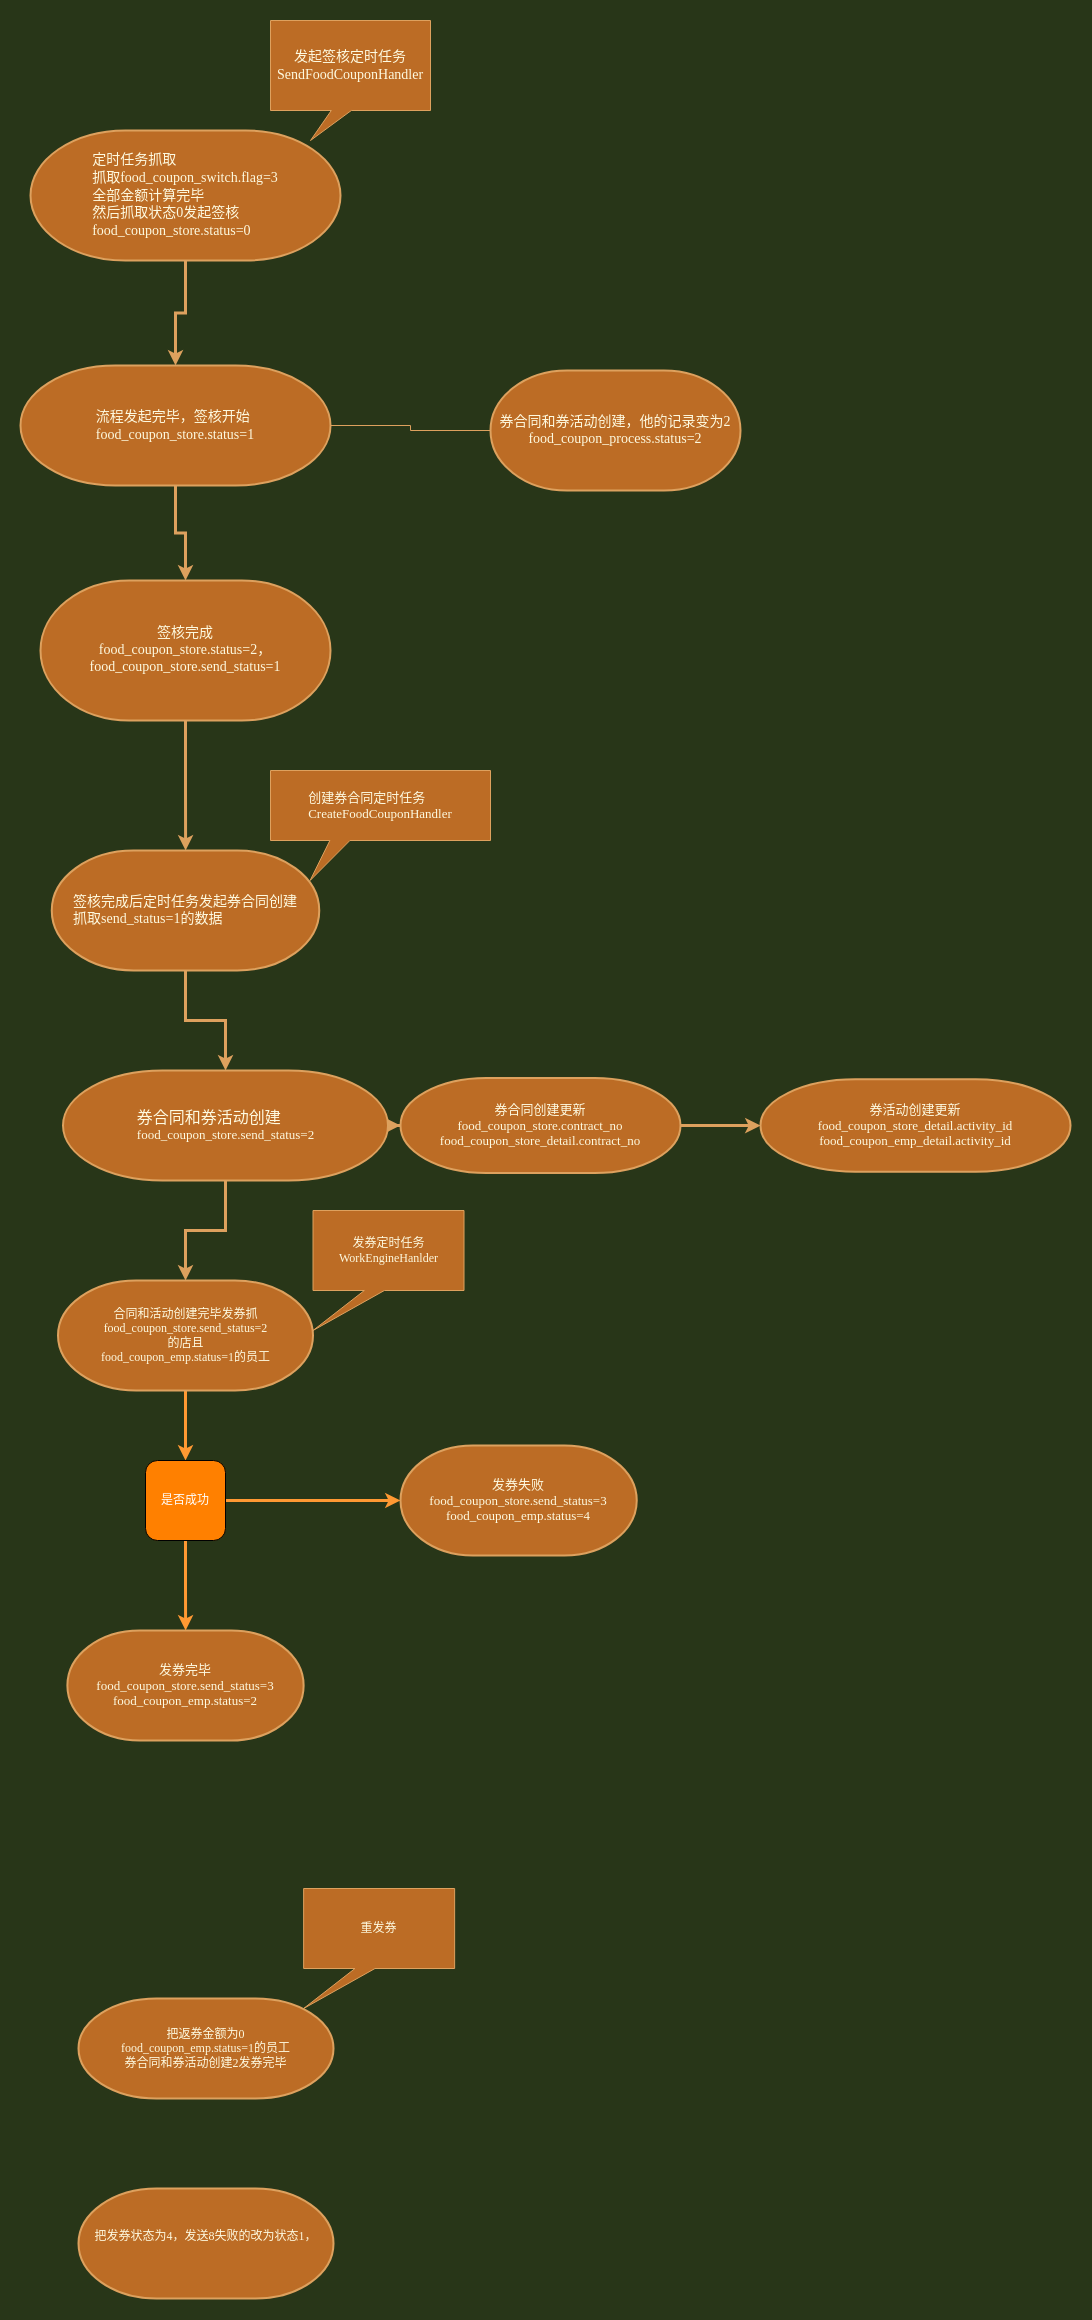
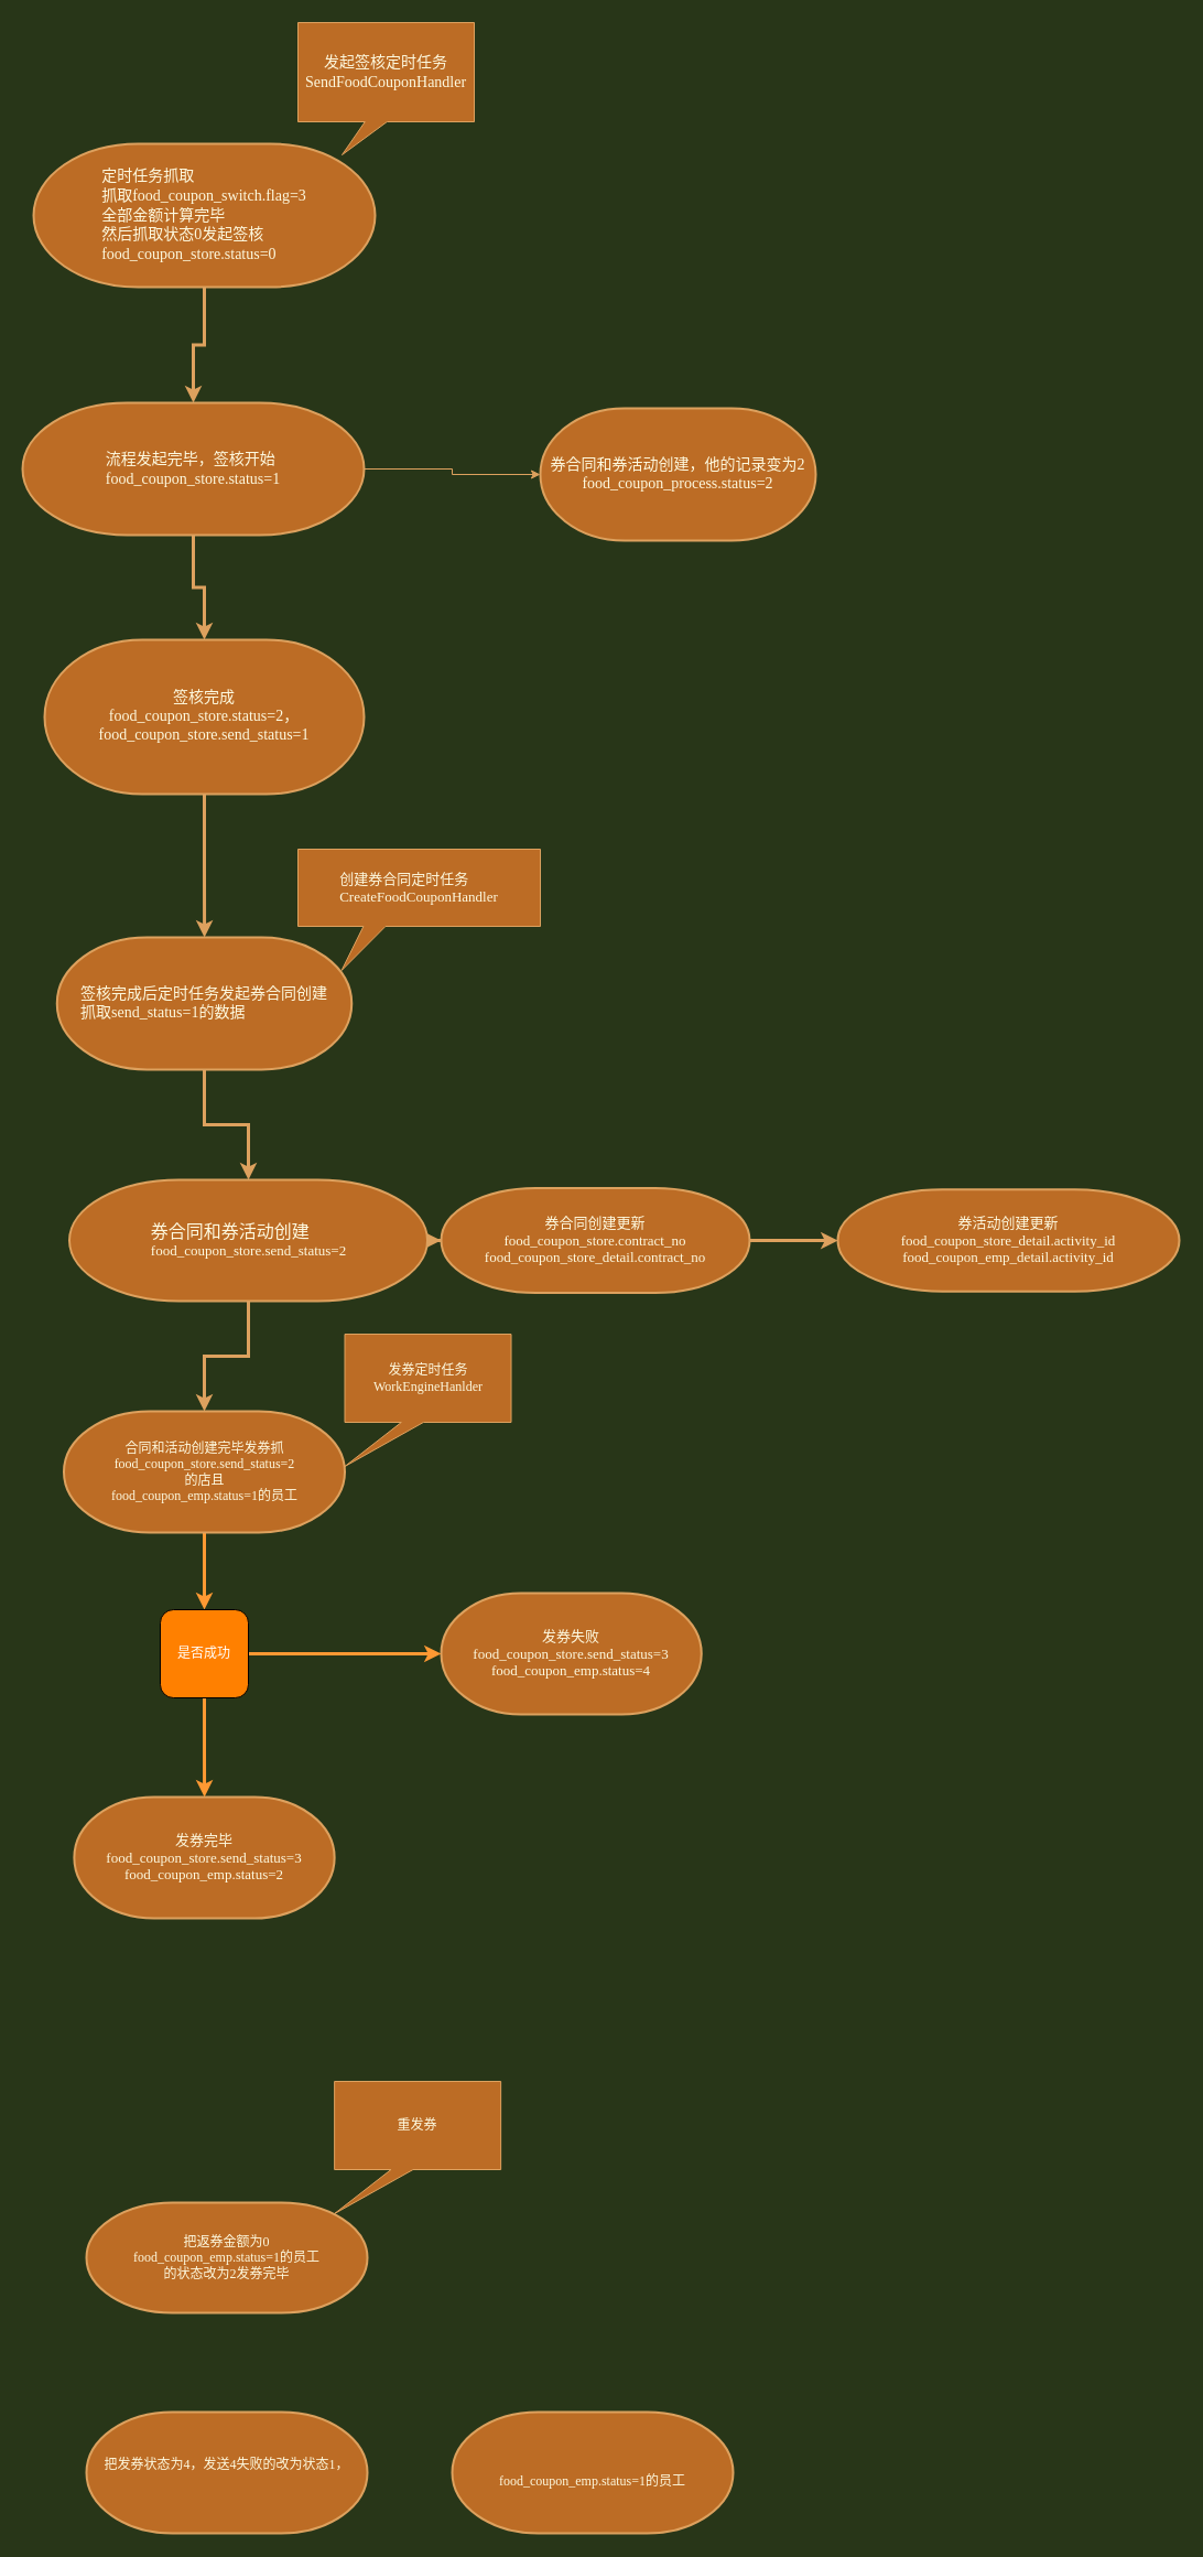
- <mxCell id="5" style="edgeStyle=orthogonalEdgeStyle;rounded=0;orthogonalLoop=1;jettySize=auto;html=1;fontFamily=Verdana;fontSize=12;strokeColor=#DDA15E;fontColor=#FEFAE0;labelBackgroundColor=#283618;endArrow=none;" parent="1" source="6" target="10" edge="1"><mxGeometry relative="1" as="geometry" /></mxCell>
+ <mxCell id="5" style="edgeStyle=orthogonalEdgeStyle;rounded=0;orthogonalLoop=1;jettySize=auto;html=1;fontFamily=Verdana;fontSize=12;strokeColor=#DDA15E;fontColor=#FEFAE0;labelBackgroundColor=#283618;" parent="1" source="6" target="10" edge="1"><mxGeometry relative="1" as="geometry" /></mxCell>
- <mxCell id="24" value="&lt;div style=&quot;font-size: 12px;&quot; class=&quot;mind-clipboard&quot;&gt;把返券金额为0&lt;/div&gt;&lt;div style=&quot;font-size: 12px;&quot; class=&quot;mind-clipboard&quot;&gt;&lt;span style=&quot;font-size: inherit;&quot;&gt;food_coupon_emp.status=1的员工&lt;br&gt;券合同和券活动创建2发券完毕&lt;/span&gt;&lt;/div&gt;" style="strokeWidth=2;html=1;shape=mxgraph.flowchart.terminator;whiteSpace=wrap;fontFamily=Verdana;fontSize=13;align=center;fillColor=#BC6C25;strokeColor=#DDA15E;fontColor=#FEFAE0;" vertex="1" parent="1"><mxGeometry x="78" y="1998" width="255" height="100" as="geometry" /></mxCell>
+ <mxCell id="24" value="&lt;div style=&quot;font-size: 12px;&quot; class=&quot;mind-clipboard&quot;&gt;把返券金额为0&lt;/div&gt;&lt;div style=&quot;font-size: 12px;&quot; class=&quot;mind-clipboard&quot;&gt;&lt;span style=&quot;font-size: inherit;&quot;&gt;food_coupon_emp.status=1的员工&lt;br&gt;的状态改为2发券完毕&lt;/span&gt;&lt;/div&gt;" style="strokeWidth=2;html=1;shape=mxgraph.flowchart.terminator;whiteSpace=wrap;fontFamily=Verdana;fontSize=13;align=center;fillColor=#BC6C25;strokeColor=#DDA15E;fontColor=#FEFAE0;" vertex="1" parent="1"><mxGeometry x="78" y="1998" width="255" height="100" as="geometry" /></mxCell>
- <mxCell id="26" value="&lt;div style=&quot;font-size: 12px;&quot; class=&quot;mind-clipboard&quot;&gt;把发券状态为4，发送8失败的改为状态1，&lt;/div&gt;&lt;div style=&quot;font-size: 12px;&quot; class=&quot;mind-clipboard&quot;&gt;&lt;br&gt;&lt;/div&gt;" style="strokeWidth=2;html=1;shape=mxgraph.flowchart.terminator;whiteSpace=wrap;fontFamily=Verdana;fontSize=13;align=center;fillColor=#BC6C25;strokeColor=#DDA15E;fontColor=#FEFAE0;" vertex="1" parent="1"><mxGeometry x="78" y="2188" width="255" height="110" as="geometry" /></mxCell>
+ <mxCell id="26" value="&lt;div style=&quot;font-size: 12px;&quot; class=&quot;mind-clipboard&quot;&gt;把发券状态为4，发送4失败的改为状态1，&lt;/div&gt;&lt;div style=&quot;font-size: 12px;&quot; class=&quot;mind-clipboard&quot;&gt;&lt;br&gt;&lt;/div&gt;" style="strokeWidth=2;html=1;shape=mxgraph.flowchart.terminator;whiteSpace=wrap;fontFamily=Verdana;fontSize=13;align=center;fillColor=#BC6C25;strokeColor=#DDA15E;fontColor=#FEFAE0;" vertex="1" parent="1"><mxGeometry x="78" y="2188" width="255" height="110" as="geometry" /></mxCell>
+ <mxCell id="27" value="&lt;div style=&quot;font-size: 12px;&quot; class=&quot;mind-clipboard&quot;&gt;&lt;br&gt;&lt;/div&gt;&lt;div style=&quot;font-size: 12px;&quot; class=&quot;mind-clipboard&quot;&gt;&lt;span style=&quot;font-size: inherit;&quot;&gt;food_coupon_emp.status=1的员工&lt;/span&gt;&lt;/div&gt;" style="strokeWidth=2;html=1;shape=mxgraph.flowchart.terminator;whiteSpace=wrap;fontFamily=Verdana;fontSize=13;align=center;fillColor=#BC6C25;strokeColor=#DDA15E;fontColor=#FEFAE0;" vertex="1" parent="1"><mxGeometry x="410" y="2188" width="255" height="110" as="geometry" /></mxCell>
